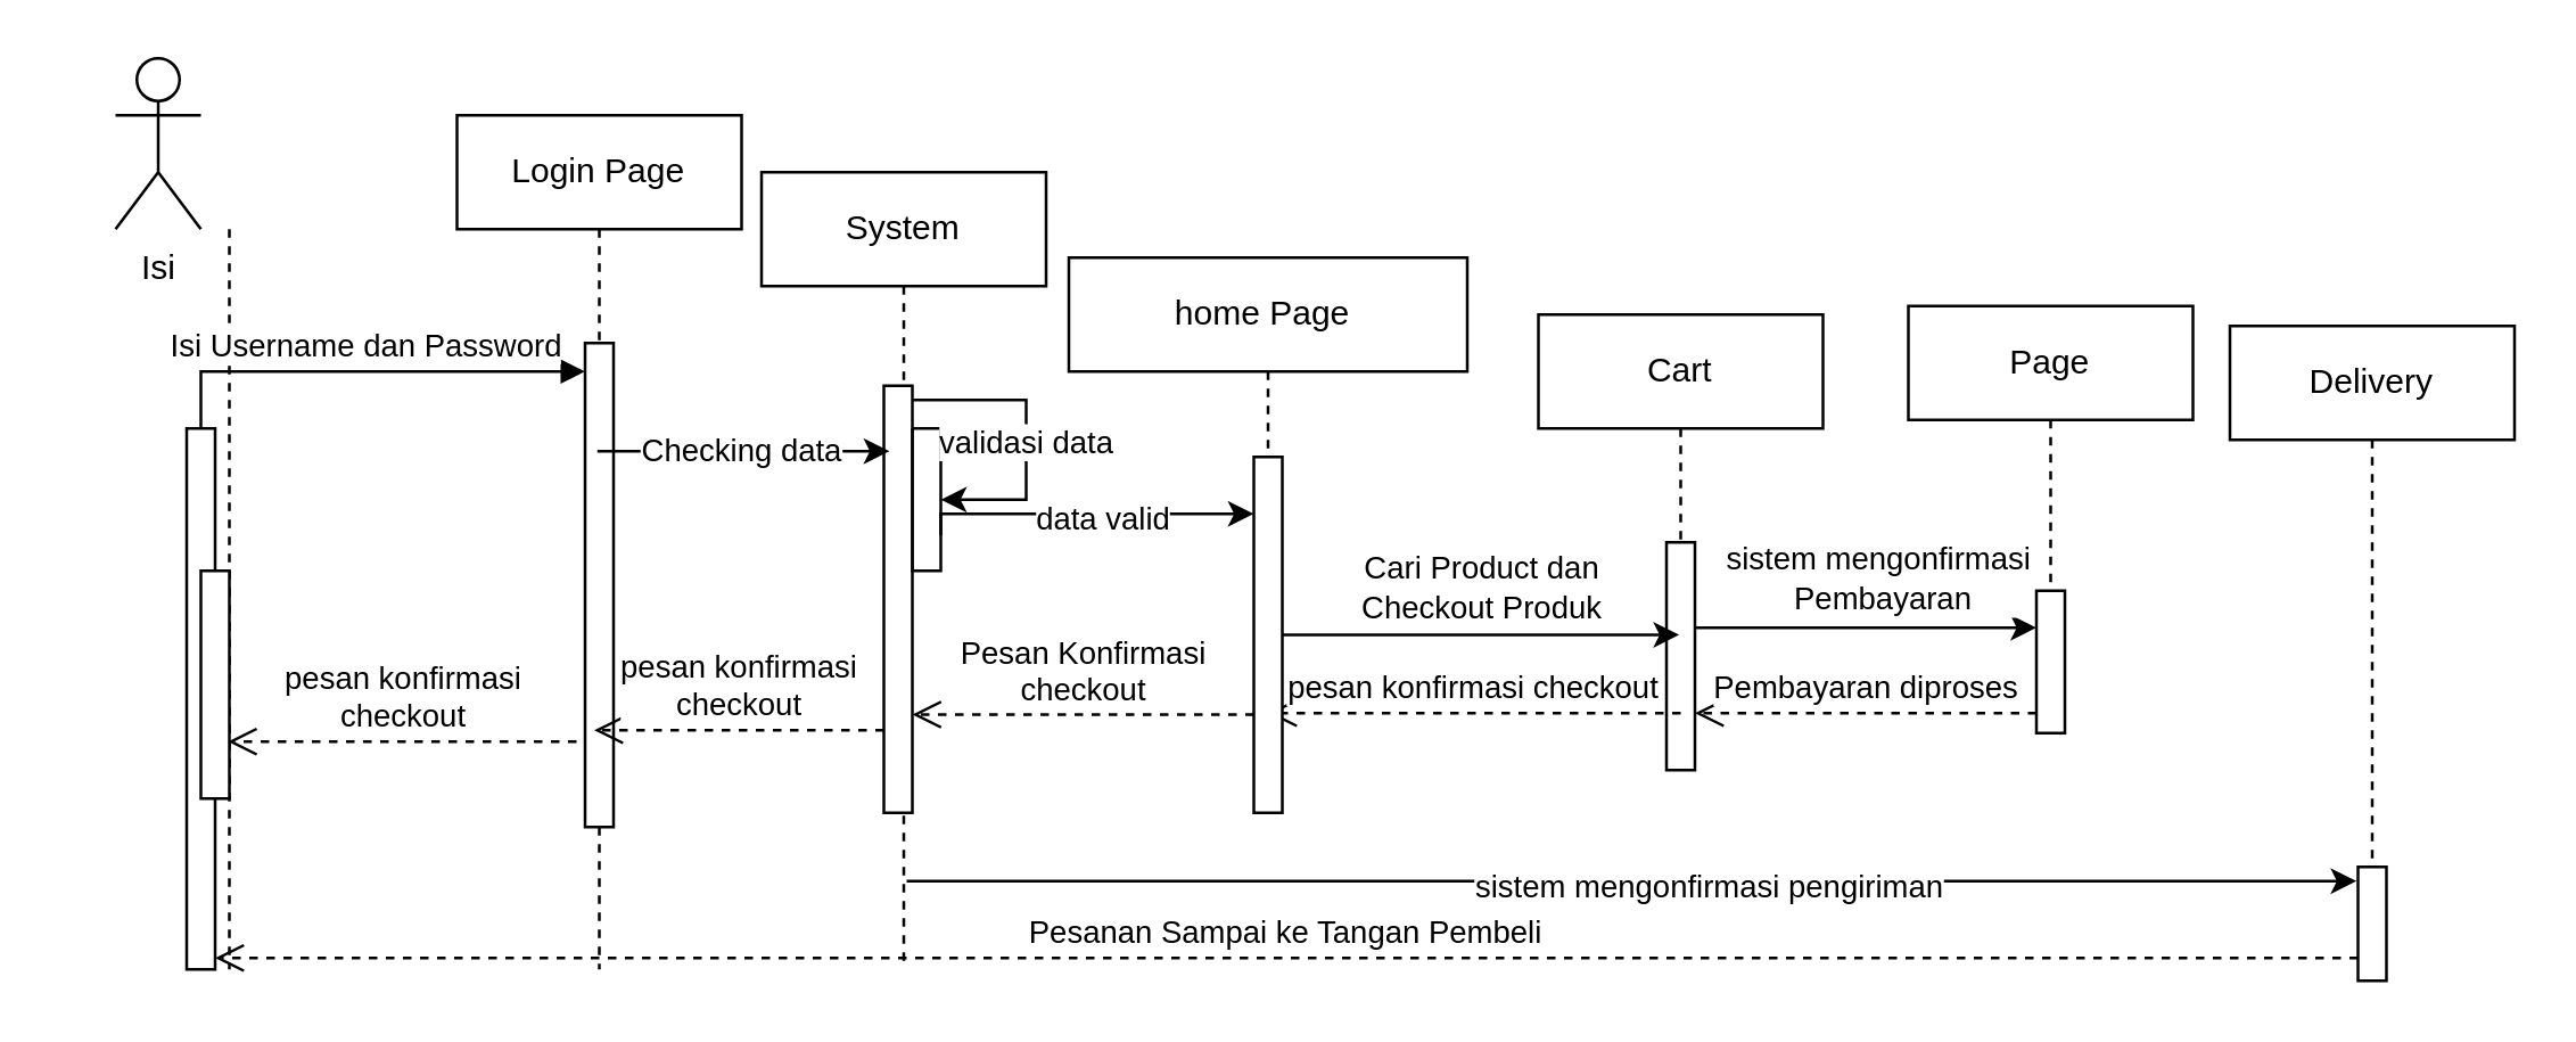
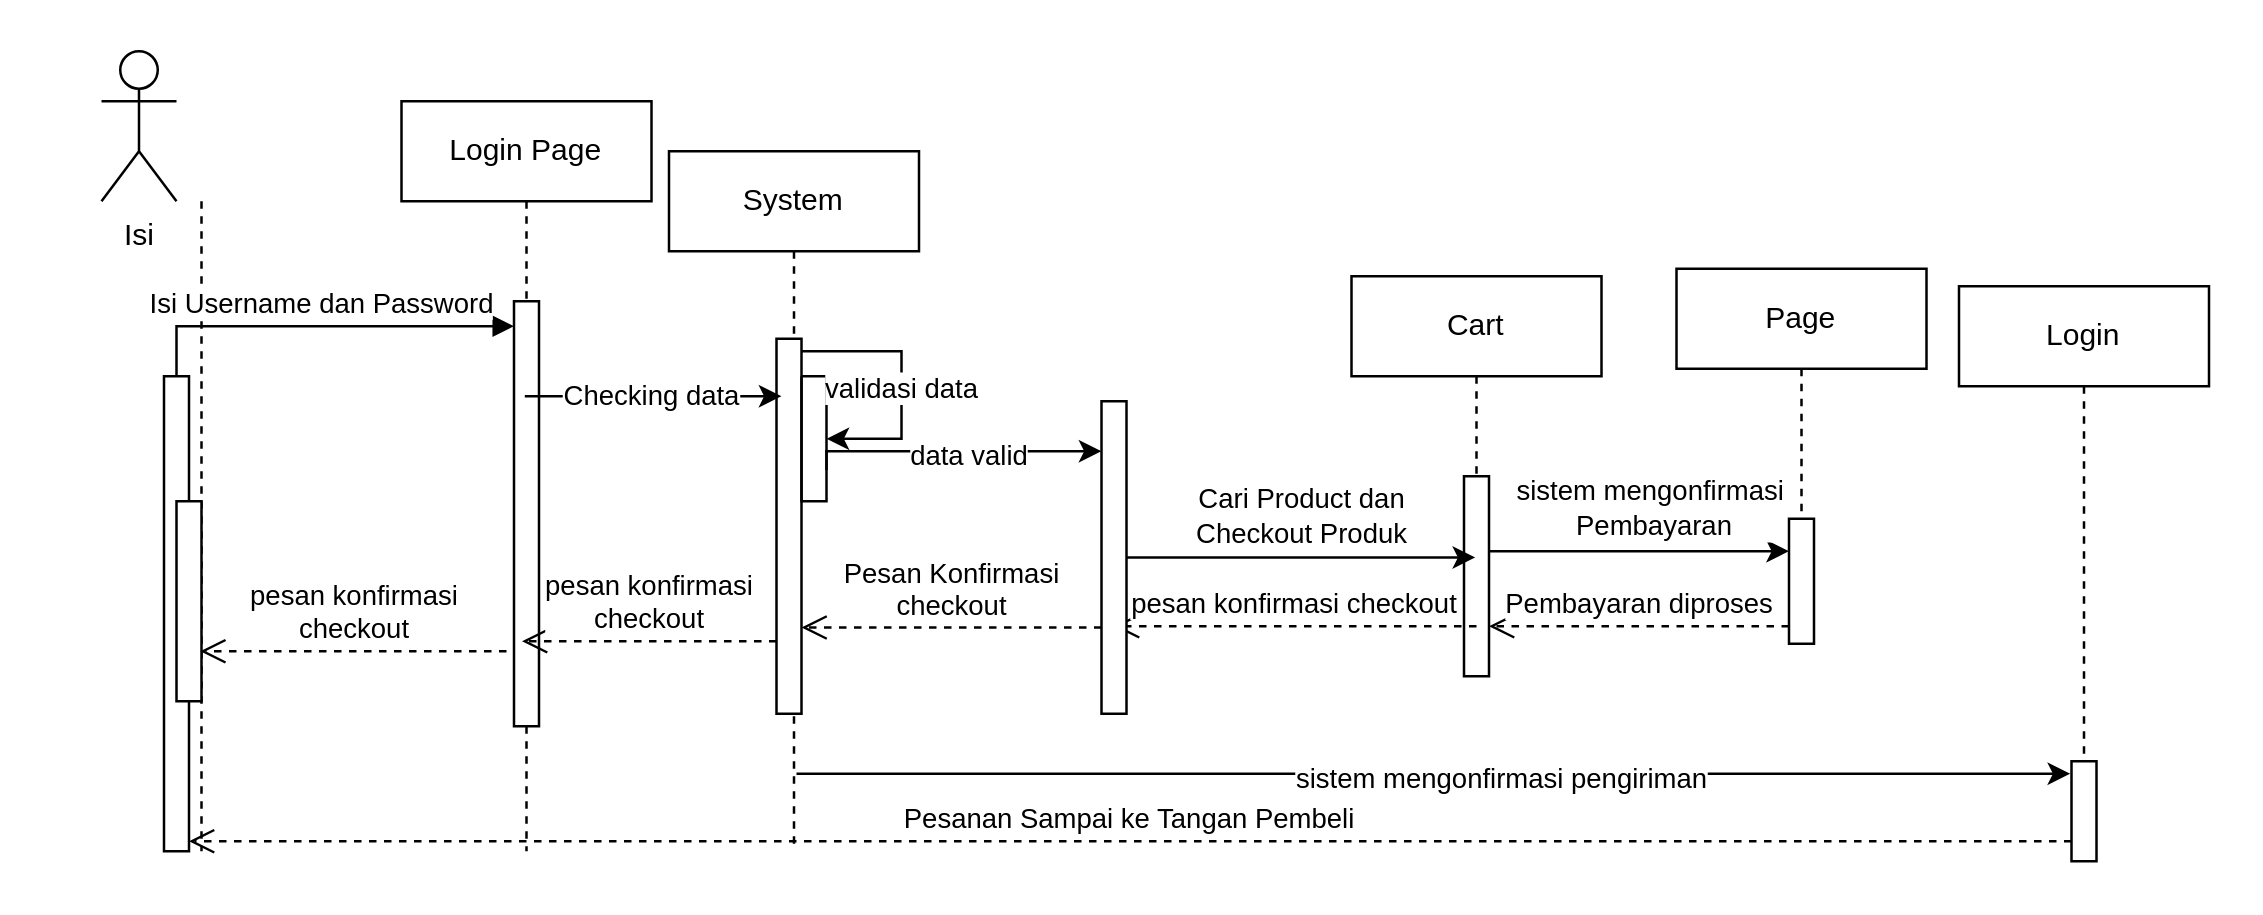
- <mxCell id="8" value="home Page&amp;nbsp;" style="shape=umlLifeline;perimeter=lifelinePerimeter;whiteSpace=wrap;html=1;container=0;dropTarget=0;collapsible=0;recursiveResize=0;outlineConnect=0;portConstraint=eastwest;newEdgeStyle={&quot;edgeStyle&quot;:&quot;elbowEdgeStyle&quot;,&quot;elbow&quot;:&quot;vertical&quot;,&quot;curved&quot;:0,&quot;rounded&quot;:0};size=40;" vertex="1" parent="1"><mxGeometry x="375" y="90" width="140" height="70" as="geometry" /></mxCell>
- <mxCell id="20" value="Delivery" style="shape=umlLifeline;perimeter=lifelinePerimeter;whiteSpace=wrap;html=1;container=0;dropTarget=0;collapsible=0;recursiveResize=0;outlineConnect=0;portConstraint=eastwest;newEdgeStyle={&quot;edgeStyle&quot;:&quot;elbowEdgeStyle&quot;,&quot;elbow&quot;:&quot;vertical&quot;,&quot;curved&quot;:0,&quot;rounded&quot;:0};size=40;" vertex="1" parent="1"><mxGeometry x="783" y="114" width="100" height="230" as="geometry" /></mxCell>
+ <mxCell id="20" value="Login" style="shape=umlLifeline;perimeter=lifelinePerimeter;whiteSpace=wrap;html=1;container=0;dropTarget=0;collapsible=0;recursiveResize=0;outlineConnect=0;portConstraint=eastwest;newEdgeStyle={&quot;edgeStyle&quot;:&quot;elbowEdgeStyle&quot;,&quot;elbow&quot;:&quot;vertical&quot;,&quot;curved&quot;:0,&quot;rounded&quot;:0};size=40;" vertex="1" parent="1"><mxGeometry x="783" y="114" width="100" height="230" as="geometry" /></mxCell>
